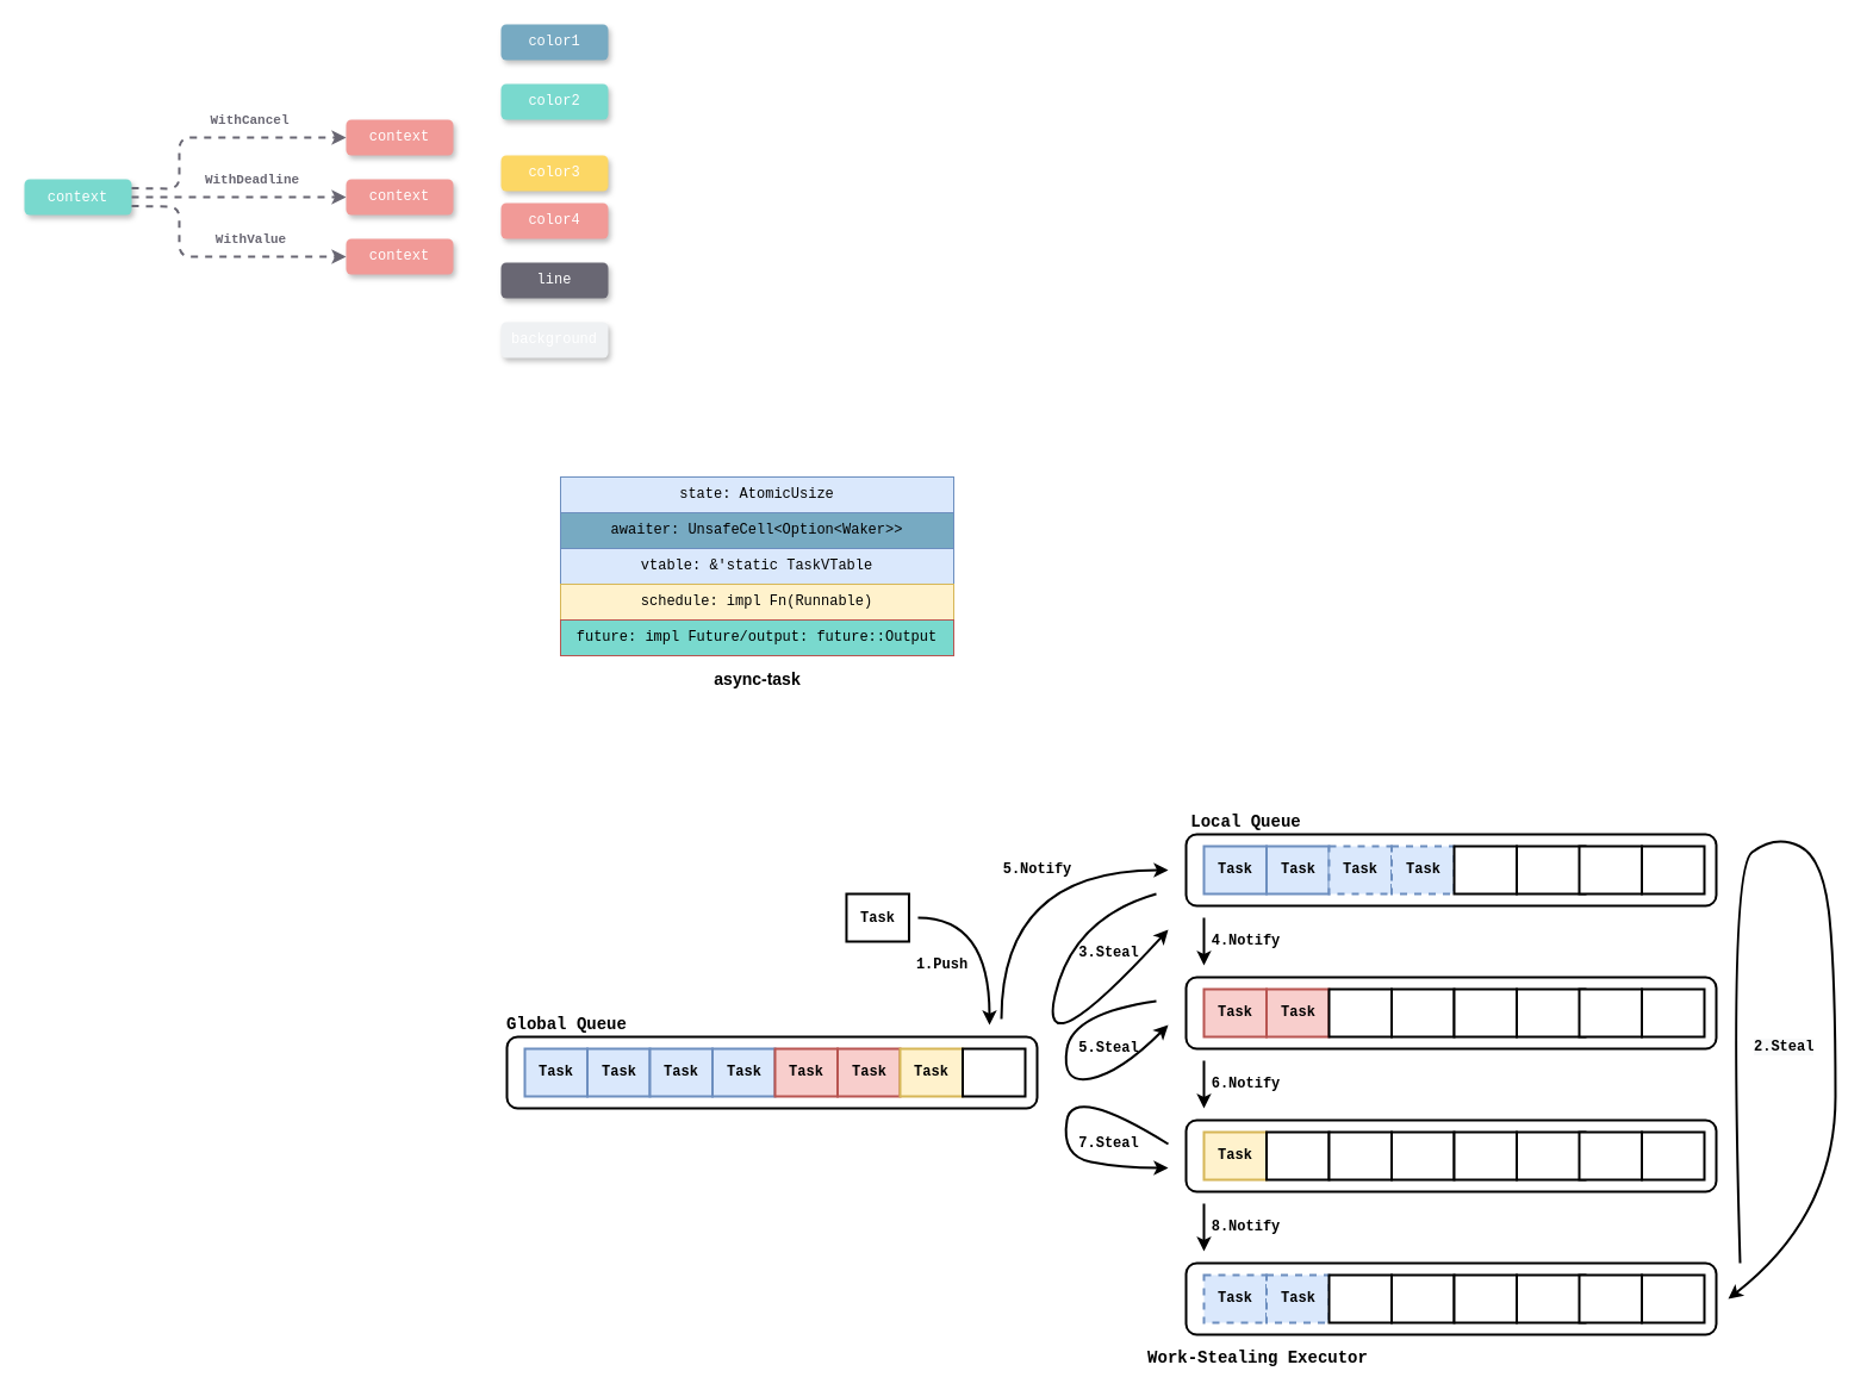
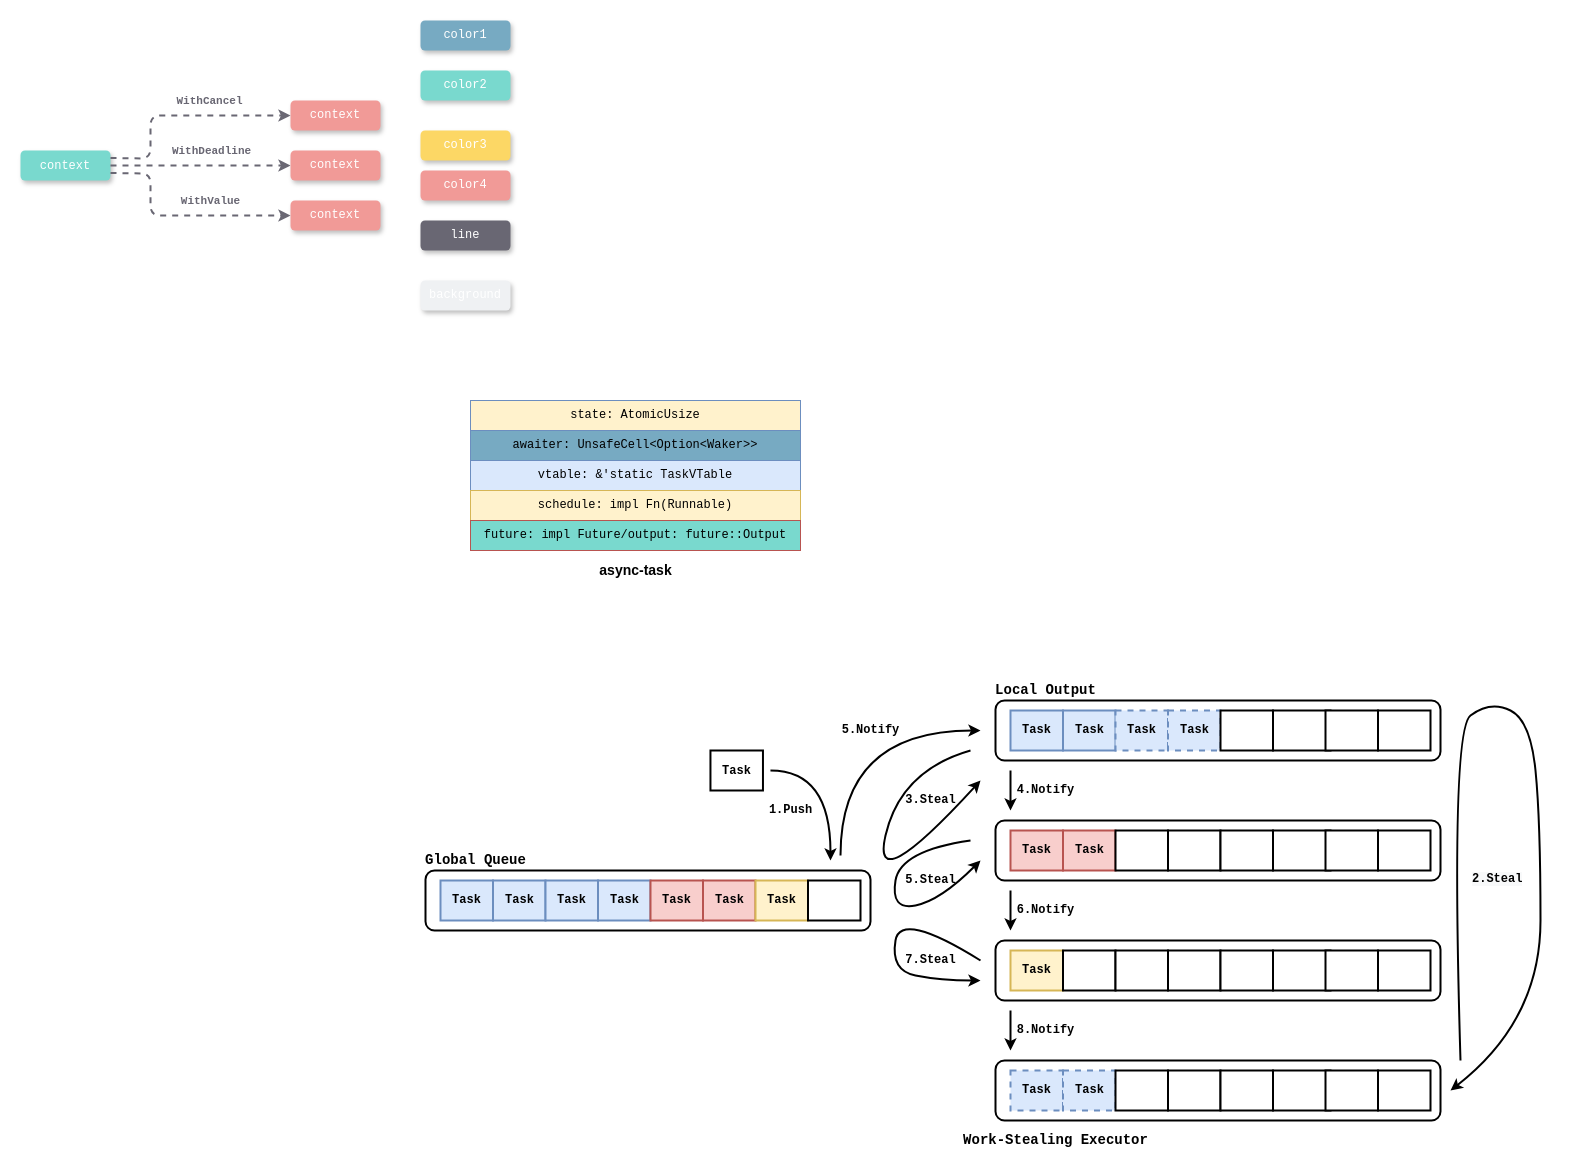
- <mxCell id="18" value="background" style="rounded=1;whiteSpace=wrap;html=1;fillColor=#eff1f3;strokeColor=none;shadow=1;glass=0;comic=0;gradientColor=none;fontFamily=Courier New;fontColor=#FFFFFF;" parent="1" vertex="1"><mxGeometry x="420" y="270" width="90" height="30" as="geometry" /></mxCell>
+ <mxCell id="18" value="background" style="rounded=1;whiteSpace=wrap;html=1;fillColor=#eff1f3;strokeColor=none;shadow=1;glass=0;comic=0;gradientColor=none;fontFamily=Courier New;fontColor=#FFFFFF;" parent="1" vertex="1"><mxGeometry x="420" y="280" width="90" height="30" as="geometry" /></mxCell>
- <mxCell id="20" value="&lt;font&gt;state: AtomicUsize&lt;/font&gt;" style="rounded=0;whiteSpace=wrap;html=1;fontFamily=Courier New;fillColor=#dae8fc;strokeColor=#6c8ebf;" parent="19" vertex="1"><mxGeometry width="330" height="30" as="geometry" /></mxCell>
+ <mxCell id="20" value="&lt;font&gt;state: AtomicUsize&lt;/font&gt;" style="rounded=0;whiteSpace=wrap;html=1;fontFamily=Courier New;fillColor=#fff2cc;strokeColor=#6c8ebf;" parent="19" vertex="1"><mxGeometry width="330" height="30" as="geometry" /></mxCell>
- <mxCell id="46" value="&lt;b&gt;&lt;font style=&quot;font-size: 14px&quot;&gt;Local Queue&lt;/font&gt;&lt;/b&gt;" style="text;html=1;align=center;verticalAlign=middle;resizable=0;points=[];autosize=1;fontFamily=Courier New;" vertex="1" parent="1"><mxGeometry x="990" y="680" width="110" height="20" as="geometry" /></mxCell>
+ <mxCell id="46" value="&lt;b&gt;&lt;font style=&quot;font-size: 14px&quot;&gt;Local Output&lt;/font&gt;&lt;/b&gt;" style="text;html=1;align=center;verticalAlign=middle;resizable=0;points=[];autosize=1;fontFamily=Courier New;" vertex="1" parent="1"><mxGeometry x="990" y="680" width="110" height="20" as="geometry" /></mxCell>
